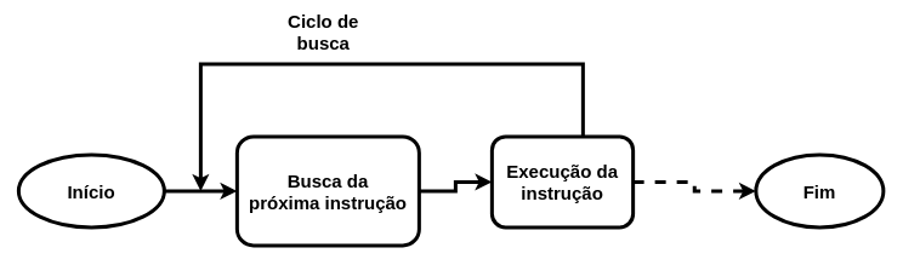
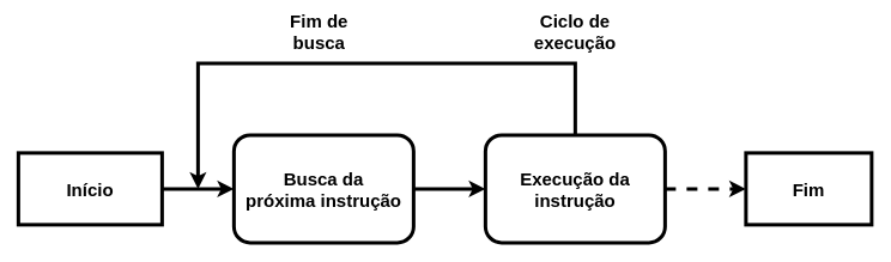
- <mxCell id="11" value="Ciclo de&lt;br style=&quot;font-size: 20px;&quot;&gt;busca" style="text;html=1;strokeColor=none;fillColor=none;align=center;verticalAlign=middle;whiteSpace=wrap;rounded=0;fontSize=20;fontStyle=1" vertex="1" parent="1"><mxGeometry x="310" y="20" width="90" height="30" as="geometry" /></mxCell>
+ <mxCell id="11" value="Fim de&lt;br style=&quot;font-size: 20px;&quot;&gt;busca" style="text;html=1;strokeColor=none;fillColor=none;align=center;verticalAlign=middle;whiteSpace=wrap;rounded=0;fontSize=20;fontStyle=1" vertex="1" parent="1"><mxGeometry x="310" y="20" width="90" height="30" as="geometry" /></mxCell>
+ <mxCell id="10" value="Ciclo de execução" style="text;html=1;strokeColor=none;fillColor=none;align=center;verticalAlign=middle;whiteSpace=wrap;rounded=0;fontSize=20;fontStyle=1" vertex="1" parent="1"><mxGeometry x="610" y="20" width="60" height="30" as="geometry" /></mxCell>
- <mxCell id="9" value="Execução da instrução" style="rounded=1;whiteSpace=wrap;html=1;fontSize=20;glass=0;strokeWidth=4;shadow=0;fontStyle=1" vertex="1" parent="1"><mxGeometry x="540" y="150" width="155" height="100" as="geometry" /></mxCell>
+ <mxCell id="9" value="Execução da instrução" style="rounded=1;whiteSpace=wrap;html=1;fontSize=20;glass=0;strokeWidth=4;shadow=0;fontStyle=1" vertex="1" parent="1"><mxGeometry x="540" y="150" width="200" height="120" as="geometry" /></mxCell>
- <mxCell id="5" value="Início" style="ellipse;whiteSpace=wrap;html=1;fontSize=20;strokeWidth=4;fontStyle=1" vertex="1" parent="1"><mxGeometry y="170" width="160" height="80" as="geometry" x="20" /></mxCell>
+ <mxCell id="5" value="Início" style="whiteSpace=wrap;html=1;fontSize=20;strokeWidth=4;fontStyle=1;rounded=0;" vertex="1" parent="1"><mxGeometry y="170" width="160" height="80" as="geometry" x="20" /></mxCell>
- <mxCell id="6" value="Fim" style="ellipse;whiteSpace=wrap;html=1;fontSize=20;strokeWidth=4;fontStyle=1" vertex="1" parent="1"><mxGeometry x="830" y="170" width="140" height="80" as="geometry" /></mxCell>
+ <mxCell id="6" value="Fim" style="whiteSpace=wrap;html=1;fontSize=20;strokeWidth=4;fontStyle=1;rounded=0;" vertex="1" parent="1"><mxGeometry x="830" y="170" width="140" height="80" as="geometry" /></mxCell>
